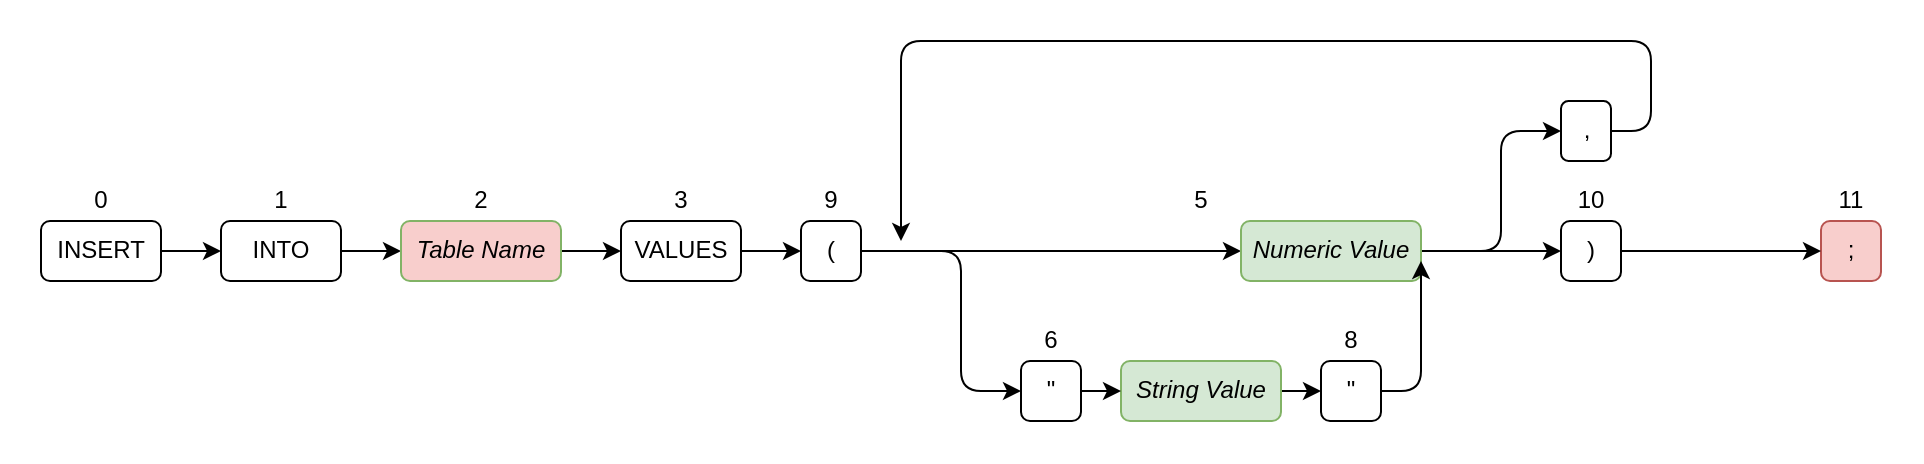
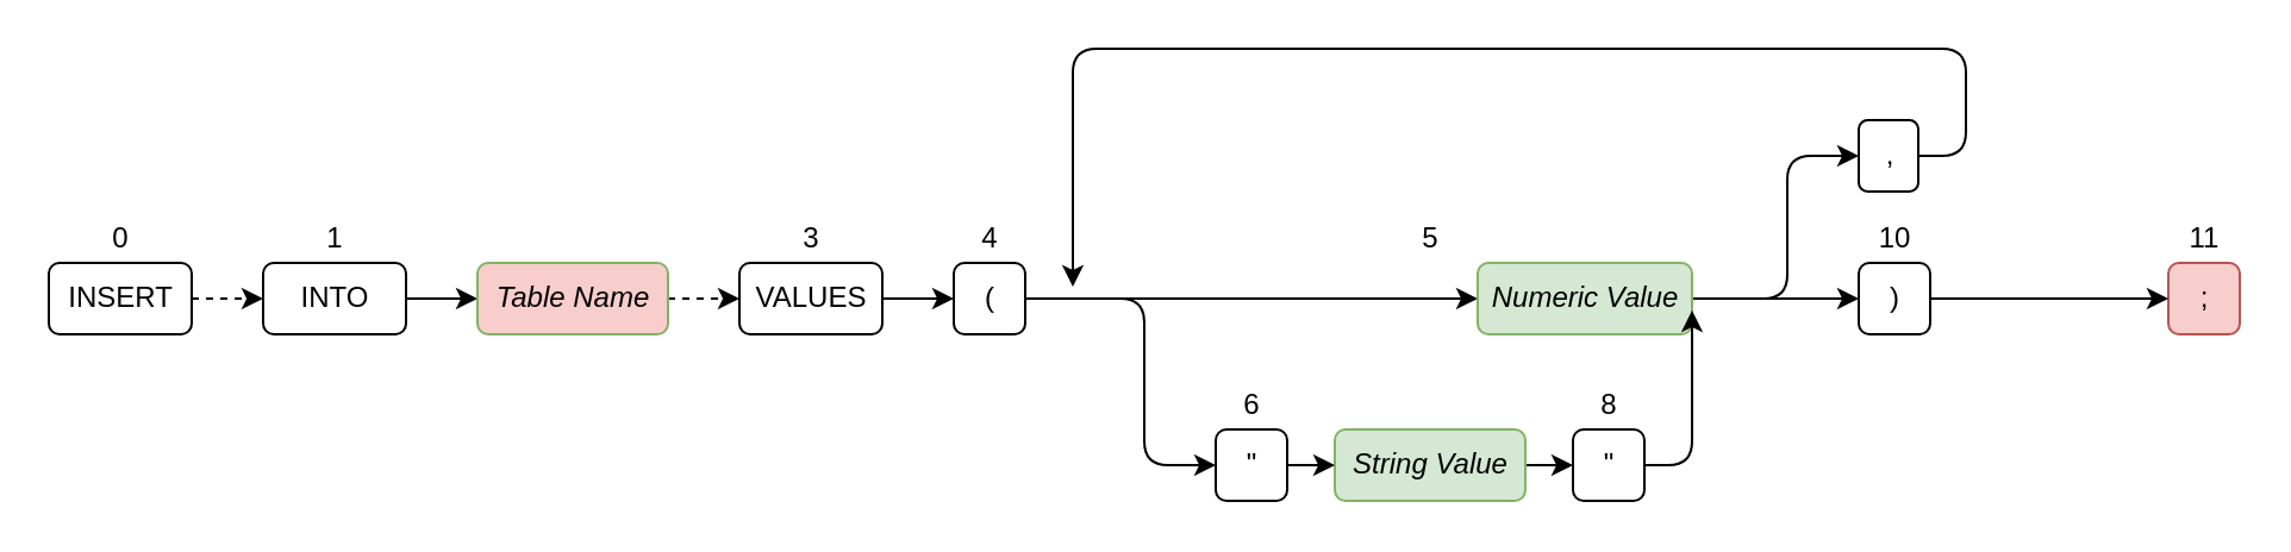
- <mxCell id="10" value="2" style="text;html=1;align=center;verticalAlign=middle;resizable=0;points=[];autosize=1;rounded=1;" parent="1" vertex="1"><mxGeometry x="230" y="90" width="20" height="20" as="geometry" /></mxCell>
- <mxCell id="17" value="9" style="text;html=1;align=center;verticalAlign=middle;resizable=0;points=[];autosize=1;rounded=1;" parent="1" vertex="1"><mxGeometry x="405" y="90" width="20" height="20" as="geometry" /></mxCell>
+ <mxCell id="17" value="4" style="text;html=1;align=center;verticalAlign=middle;resizable=0;points=[];autosize=1;rounded=1;" parent="1" vertex="1"><mxGeometry x="405" y="90" width="20" height="20" as="geometry" /></mxCell>
- <mxCell id="2" style="edgeStyle=orthogonalEdgeStyle;orthogonalLoop=1;jettySize=auto;html=1;exitX=1;exitY=0.5;exitDx=0;exitDy=0;entryX=0;entryY=0.5;entryDx=0;entryDy=0;" parent="1" source="3" target="6" edge="1"><mxGeometry relative="1" as="geometry" /></mxCell>
+ <mxCell id="2" style="edgeStyle=orthogonalEdgeStyle;orthogonalLoop=1;jettySize=auto;html=1;exitX=1;exitY=0.5;exitDx=0;exitDy=0;entryX=0;entryY=0.5;entryDx=0;entryDy=0;dashed=1;" parent="1" source="3" target="6" edge="1"><mxGeometry relative="1" as="geometry" /></mxCell>
- <mxCell id="8" style="edgeStyle=orthogonalEdgeStyle;orthogonalLoop=1;jettySize=auto;html=1;exitX=1;exitY=0.5;exitDx=0;exitDy=0;entryX=0;entryY=0.5;entryDx=0;entryDy=0;" parent="1" source="9" target="12" edge="1"><mxGeometry relative="1" as="geometry"><mxPoint x="310" y="125" as="targetPoint" /></mxGeometry></mxCell>
+ <mxCell id="8" style="edgeStyle=orthogonalEdgeStyle;orthogonalLoop=1;jettySize=auto;html=1;exitX=1;exitY=0.5;exitDx=0;exitDy=0;entryX=0;entryY=0.5;entryDx=0;entryDy=0;dashed=1;" parent="1" source="9" target="12" edge="1"><mxGeometry relative="1" as="geometry"><mxPoint x="310" y="125" as="targetPoint" /></mxGeometry></mxCell>
